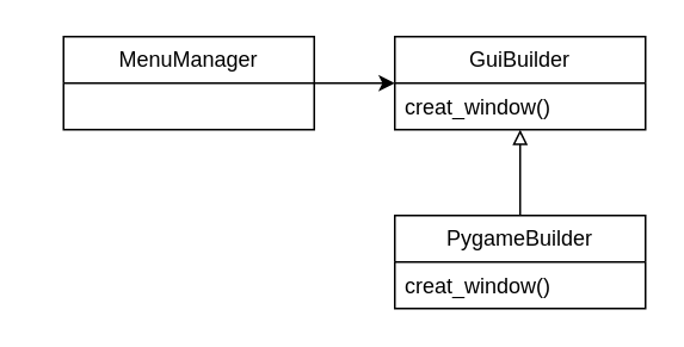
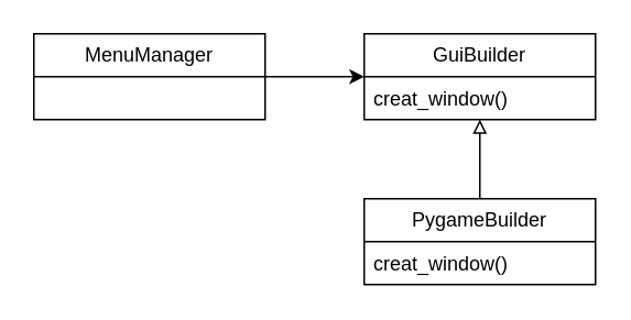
- <mxCell id="3" value="MenuManager" style="swimlane;fontStyle=0;childLayout=stackLayout;horizontal=1;startSize=26;fillColor=none;horizontalStack=0;resizeParent=1;resizeParentMax=0;resizeLast=0;collapsible=1;marginBottom=0;whiteSpace=wrap;html=1;" vertex="1" parent="1"><mxGeometry x="35" y="20" width="140" height="52" as="geometry" /></mxCell>
+ <mxCell id="3" value="MenuManager" style="swimlane;fontStyle=0;childLayout=stackLayout;horizontal=1;startSize=26;fillColor=none;horizontalStack=0;resizeParent=1;resizeParentMax=0;resizeLast=0;collapsible=1;marginBottom=0;whiteSpace=wrap;html=1;" vertex="1" parent="1"><mxGeometry x="20" y="20" width="140" height="52" as="geometry" /></mxCell>
